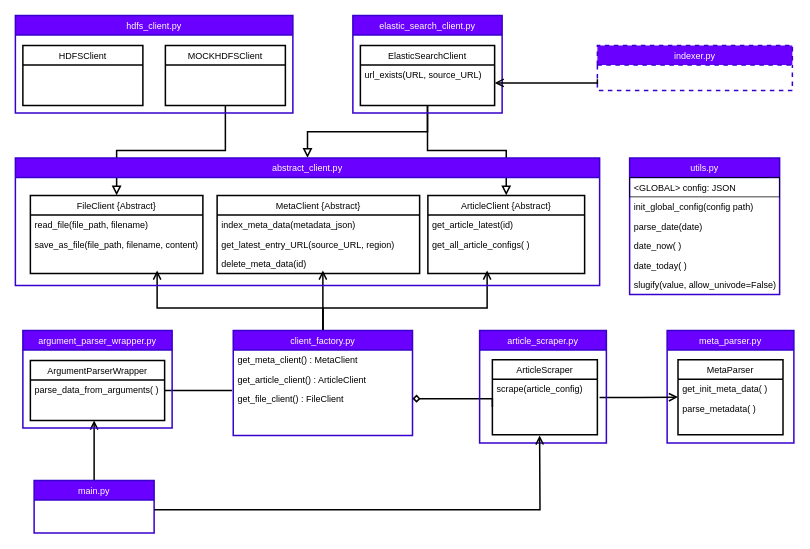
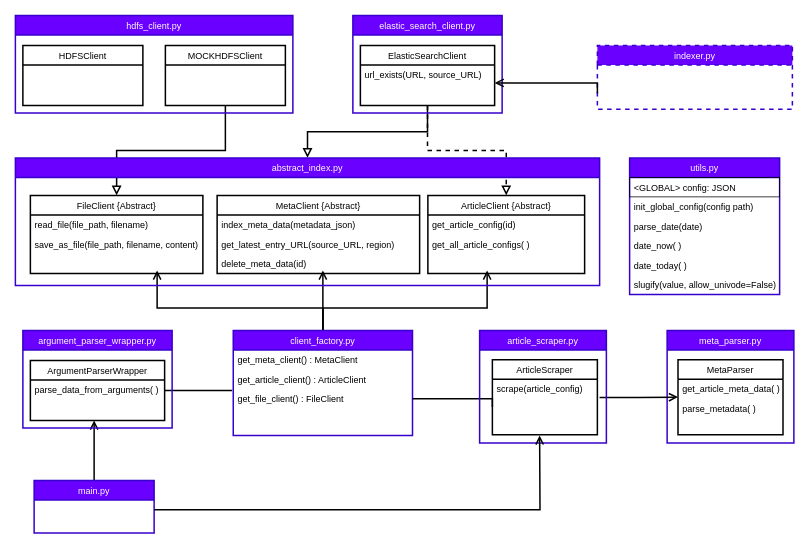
- <mxCell id="58" value="indexer.py" style="swimlane;fontStyle=0;align=center;verticalAlign=top;childLayout=stackLayout;horizontal=1;startSize=26;horizontalStack=0;resizeParent=1;resizeLast=0;collapsible=1;marginBottom=0;rounded=0;shadow=0;strokeWidth=2;fillColor=#6a00ff;strokeColor=#3700CC;dashed=1;fontColor=#ffffff;" parent="1" vertex="1"><mxGeometry x="796" y="60" width="260" height="60" as="geometry"><mxRectangle x="130" y="380" width="160" height="26" as="alternateBounds" /></mxGeometry></mxCell>
+ <mxCell id="58" value="indexer.py" style="swimlane;fontStyle=0;align=center;verticalAlign=top;childLayout=stackLayout;horizontal=1;startSize=26;horizontalStack=0;resizeParent=1;resizeLast=0;collapsible=1;marginBottom=0;rounded=0;shadow=0;strokeWidth=2;fillColor=#6a00ff;strokeColor=#3700CC;dashed=1;fontColor=#ffffff;" parent="1" vertex="1"><mxGeometry x="796" y="60" width="260" height="85" as="geometry"><mxRectangle x="130" y="380" width="160" height="26" as="alternateBounds" /></mxGeometry></mxCell>
- <mxCell id="7" style="edgeStyle=orthogonalEdgeStyle;rounded=0;orthogonalLoop=1;jettySize=auto;html=1;entryX=0.5;entryY=0;entryDx=0;entryDy=0;endArrow=block;endFill=0;endSize=8;strokeWidth=2;" parent="1" source="8" target="14" edge="1"><mxGeometry relative="1" as="geometry" /></mxCell>
+ <mxCell id="7" style="edgeStyle=orthogonalEdgeStyle;rounded=0;orthogonalLoop=1;jettySize=auto;html=1;entryX=0.5;entryY=0;entryDx=0;entryDy=0;endArrow=block;endFill=0;endSize=8;strokeWidth=2;dashed=1;" parent="1" source="8" target="14" edge="1"><mxGeometry relative="1" as="geometry" /></mxCell>
- <mxCell id="40" value="abstract_client.py" style="swimlane;fontStyle=0;align=center;verticalAlign=top;childLayout=stackLayout;horizontal=1;startSize=26;horizontalStack=0;resizeParent=1;resizeLast=0;collapsible=1;marginBottom=0;rounded=0;shadow=0;strokeWidth=2;fillColor=#6a00ff;strokeColor=#3700CC;fontColor=#ffffff;" parent="1" vertex="1"><mxGeometry x="20" y="210" width="779" height="170" as="geometry"><mxRectangle x="130" y="380" width="160" height="26" as="alternateBounds" /></mxGeometry></mxCell>
+ <mxCell id="40" value="abstract_index.py" style="swimlane;fontStyle=0;align=center;verticalAlign=top;childLayout=stackLayout;horizontal=1;startSize=26;horizontalStack=0;resizeParent=1;resizeLast=0;collapsible=1;marginBottom=0;rounded=0;shadow=0;strokeWidth=2;fillColor=#6a00ff;strokeColor=#3700CC;fontColor=#ffffff;" parent="1" vertex="1"><mxGeometry x="20" y="210" width="779" height="170" as="geometry"><mxRectangle x="130" y="380" width="160" height="26" as="alternateBounds" /></mxGeometry></mxCell>
- <mxCell id="15" value="get_article_latest(id)" style="text;align=left;verticalAlign=top;spacingLeft=4;spacingRight=4;overflow=hidden;rotatable=0;points=[[0,0.5],[1,0.5]];portConstraint=eastwest;" parent="14" vertex="1"><mxGeometry y="26" width="209" height="26" as="geometry" /></mxCell>
+ <mxCell id="15" value="get_article_config(id)" style="text;align=left;verticalAlign=top;spacingLeft=4;spacingRight=4;overflow=hidden;rotatable=0;points=[[0,0.5],[1,0.5]];portConstraint=eastwest;" parent="14" vertex="1"><mxGeometry y="26" width="209" height="26" as="geometry" /></mxCell>
- <mxCell id="49" value="get_init_meta_data( )" style="text;align=left;verticalAlign=top;spacingLeft=4;spacingRight=4;overflow=hidden;rotatable=0;points=[[0,0.5],[1,0.5]];portConstraint=eastwest;" parent="48" vertex="1"><mxGeometry y="26" width="140" height="26" as="geometry" /></mxCell>
+ <mxCell id="49" value="get_article_meta_data( )" style="text;align=left;verticalAlign=top;spacingLeft=4;spacingRight=4;overflow=hidden;rotatable=0;points=[[0,0.5],[1,0.5]];portConstraint=eastwest;" parent="48" vertex="1"><mxGeometry y="26" width="140" height="26" as="geometry" /></mxCell>
- <mxCell id="43" style="edgeStyle=orthogonalEdgeStyle;rounded=0;orthogonalLoop=1;jettySize=auto;html=1;entryX=1;entryY=0.5;entryDx=0;entryDy=0;endArrow=diamond;endFill=0;strokeWidth=2;exitX=0;exitY=0.5;exitDx=0;exitDy=0;" parent="1" source="46" target="28" edge="1"><mxGeometry relative="1" as="geometry"><mxPoint x="649" y="531" as="sourcePoint" /><Array as="points"><mxPoint x="656" y="531" /></Array></mxGeometry></mxCell>
+ <mxCell id="43" style="edgeStyle=orthogonalEdgeStyle;rounded=0;orthogonalLoop=1;jettySize=auto;html=1;entryX=1;entryY=0.5;entryDx=0;entryDy=0;endArrow=none;endFill=0;strokeWidth=2;exitX=0;exitY=0.5;exitDx=0;exitDy=0;" parent="1" source="46" target="28" edge="1"><mxGeometry relative="1" as="geometry"><mxPoint x="649" y="531" as="sourcePoint" /><Array as="points"><mxPoint x="656" y="531" /></Array></mxGeometry></mxCell>
